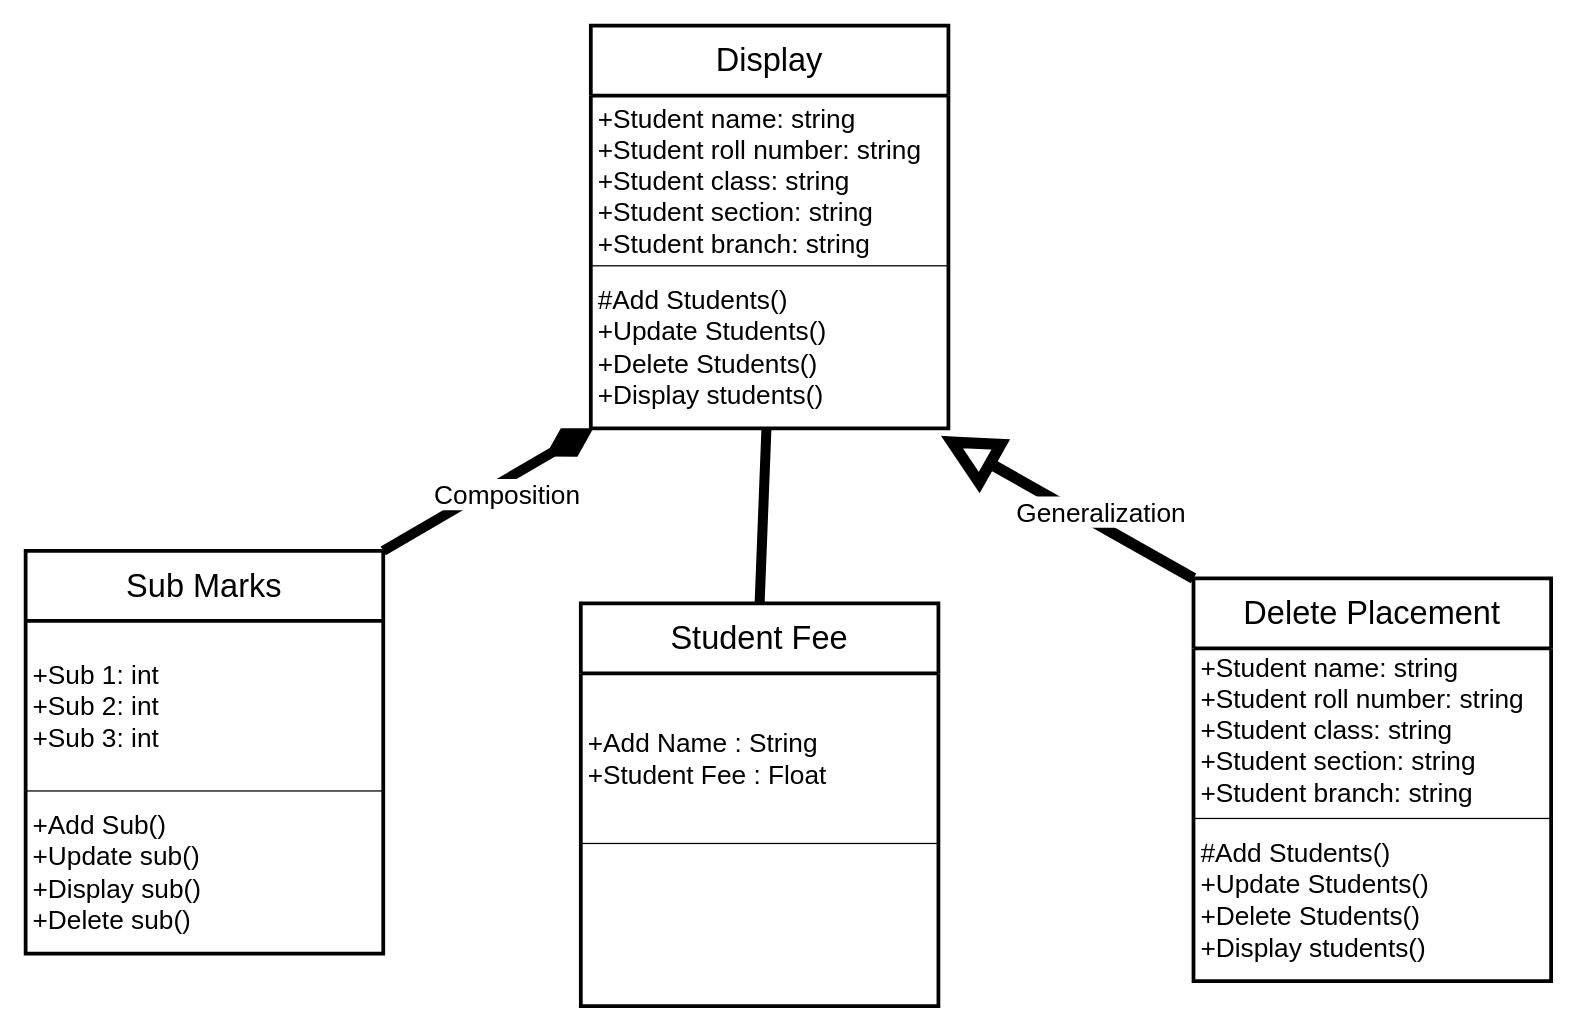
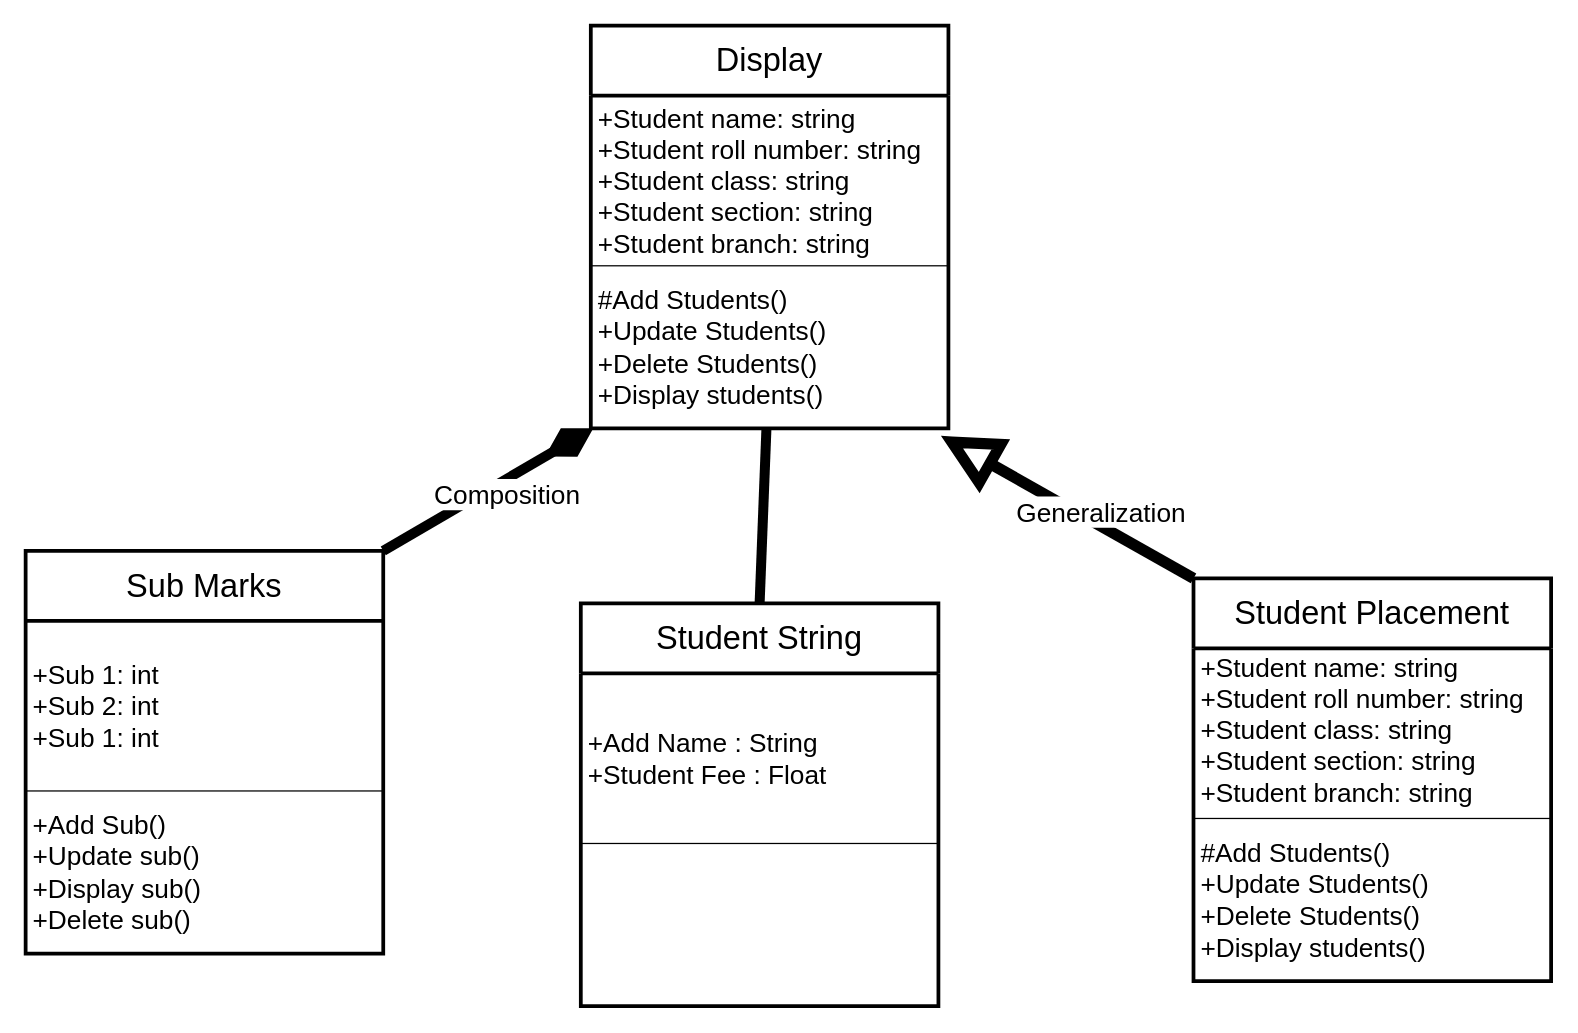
- <mxCell id="16" value="&lt;font style=&quot;font-size: 26px;&quot;&gt;Delete Placement&lt;/font&gt;" style="swimlane;fontStyle=0;childLayout=stackLayout;horizontal=1;startSize=56;horizontalStack=0;resizeParent=1;resizeParentMax=0;resizeLast=0;collapsible=1;marginBottom=0;whiteSpace=wrap;html=1;swimlaneFillColor=default;strokeWidth=3;" vertex="1" parent="1"><mxGeometry x="954" y="462" width="286" height="322" as="geometry" /></mxCell>
+ <mxCell id="16" value="&lt;font style=&quot;font-size: 26px;&quot;&gt;Student Placement&lt;/font&gt;" style="swimlane;fontStyle=0;childLayout=stackLayout;horizontal=1;startSize=56;horizontalStack=0;resizeParent=1;resizeParentMax=0;resizeLast=0;collapsible=1;marginBottom=0;whiteSpace=wrap;html=1;swimlaneFillColor=default;strokeWidth=3;" vertex="1" parent="1"><mxGeometry x="954" y="462" width="286" height="322" as="geometry" /></mxCell>
- <mxCell id="11" value="&lt;font style=&quot;font-size: 26px;&quot;&gt;Student Fee&lt;/font&gt;" style="swimlane;fontStyle=0;childLayout=stackLayout;horizontal=1;startSize=56;horizontalStack=0;resizeParent=1;resizeParentMax=0;resizeLast=0;collapsible=1;marginBottom=0;whiteSpace=wrap;html=1;swimlaneFillColor=default;strokeWidth=3;" vertex="1" parent="1"><mxGeometry x="464" y="482" width="286" height="322" as="geometry" /></mxCell>
+ <mxCell id="11" value="&lt;font style=&quot;font-size: 26px;&quot;&gt;Student String&lt;/font&gt;" style="swimlane;fontStyle=0;childLayout=stackLayout;horizontal=1;startSize=56;horizontalStack=0;resizeParent=1;resizeParentMax=0;resizeLast=0;collapsible=1;marginBottom=0;whiteSpace=wrap;html=1;swimlaneFillColor=default;strokeWidth=3;" vertex="1" parent="1"><mxGeometry x="464" y="482" width="286" height="322" as="geometry" /></mxCell>
- <mxCell id="8" value="&lt;font style=&quot;font-size: 21px;&quot;&gt;+Sub 1: int&lt;br&gt;+Sub 2: int&lt;br&gt;+Sub 3: int&lt;br&gt;&lt;/font&gt;" style="text;align=left;verticalAlign=middle;spacingLeft=4;spacingRight=4;overflow=hidden;points=[[0,0.5],[1,0.5]];portConstraint=eastwest;rotatable=0;whiteSpace=wrap;html=1;strokeWidth=2;" vertex="1" parent="7"><mxGeometry y="56" width="286" height="136" as="geometry" /></mxCell>
+ <mxCell id="8" value="&lt;font style=&quot;font-size: 21px;&quot;&gt;+Sub 1: int&lt;br&gt;+Sub 2: int&lt;br&gt;+Sub 1: int&lt;br&gt;&lt;/font&gt;" style="text;align=left;verticalAlign=middle;spacingLeft=4;spacingRight=4;overflow=hidden;points=[[0,0.5],[1,0.5]];portConstraint=eastwest;rotatable=0;whiteSpace=wrap;html=1;strokeWidth=2;" vertex="1" parent="7"><mxGeometry y="56" width="286" height="136" as="geometry" /></mxCell>
